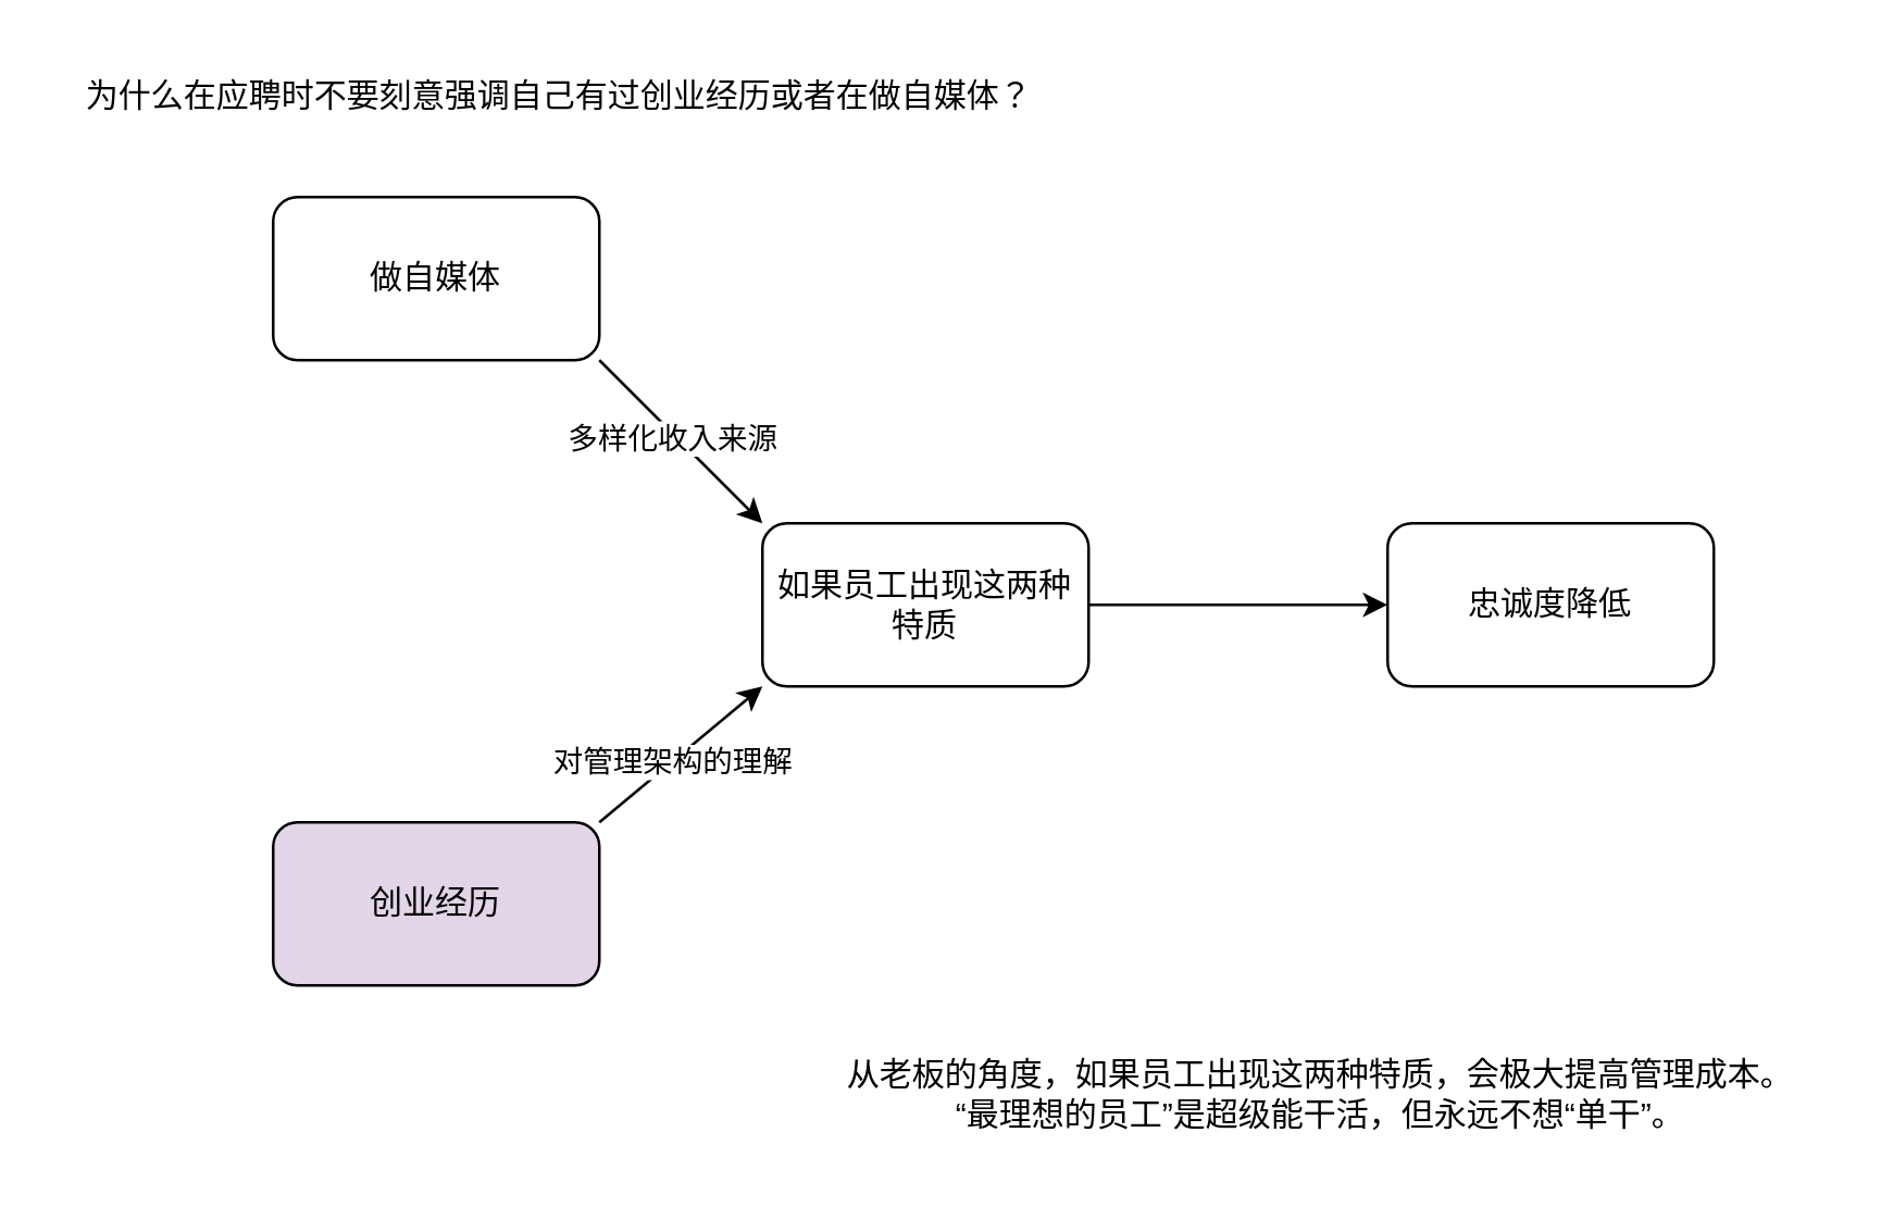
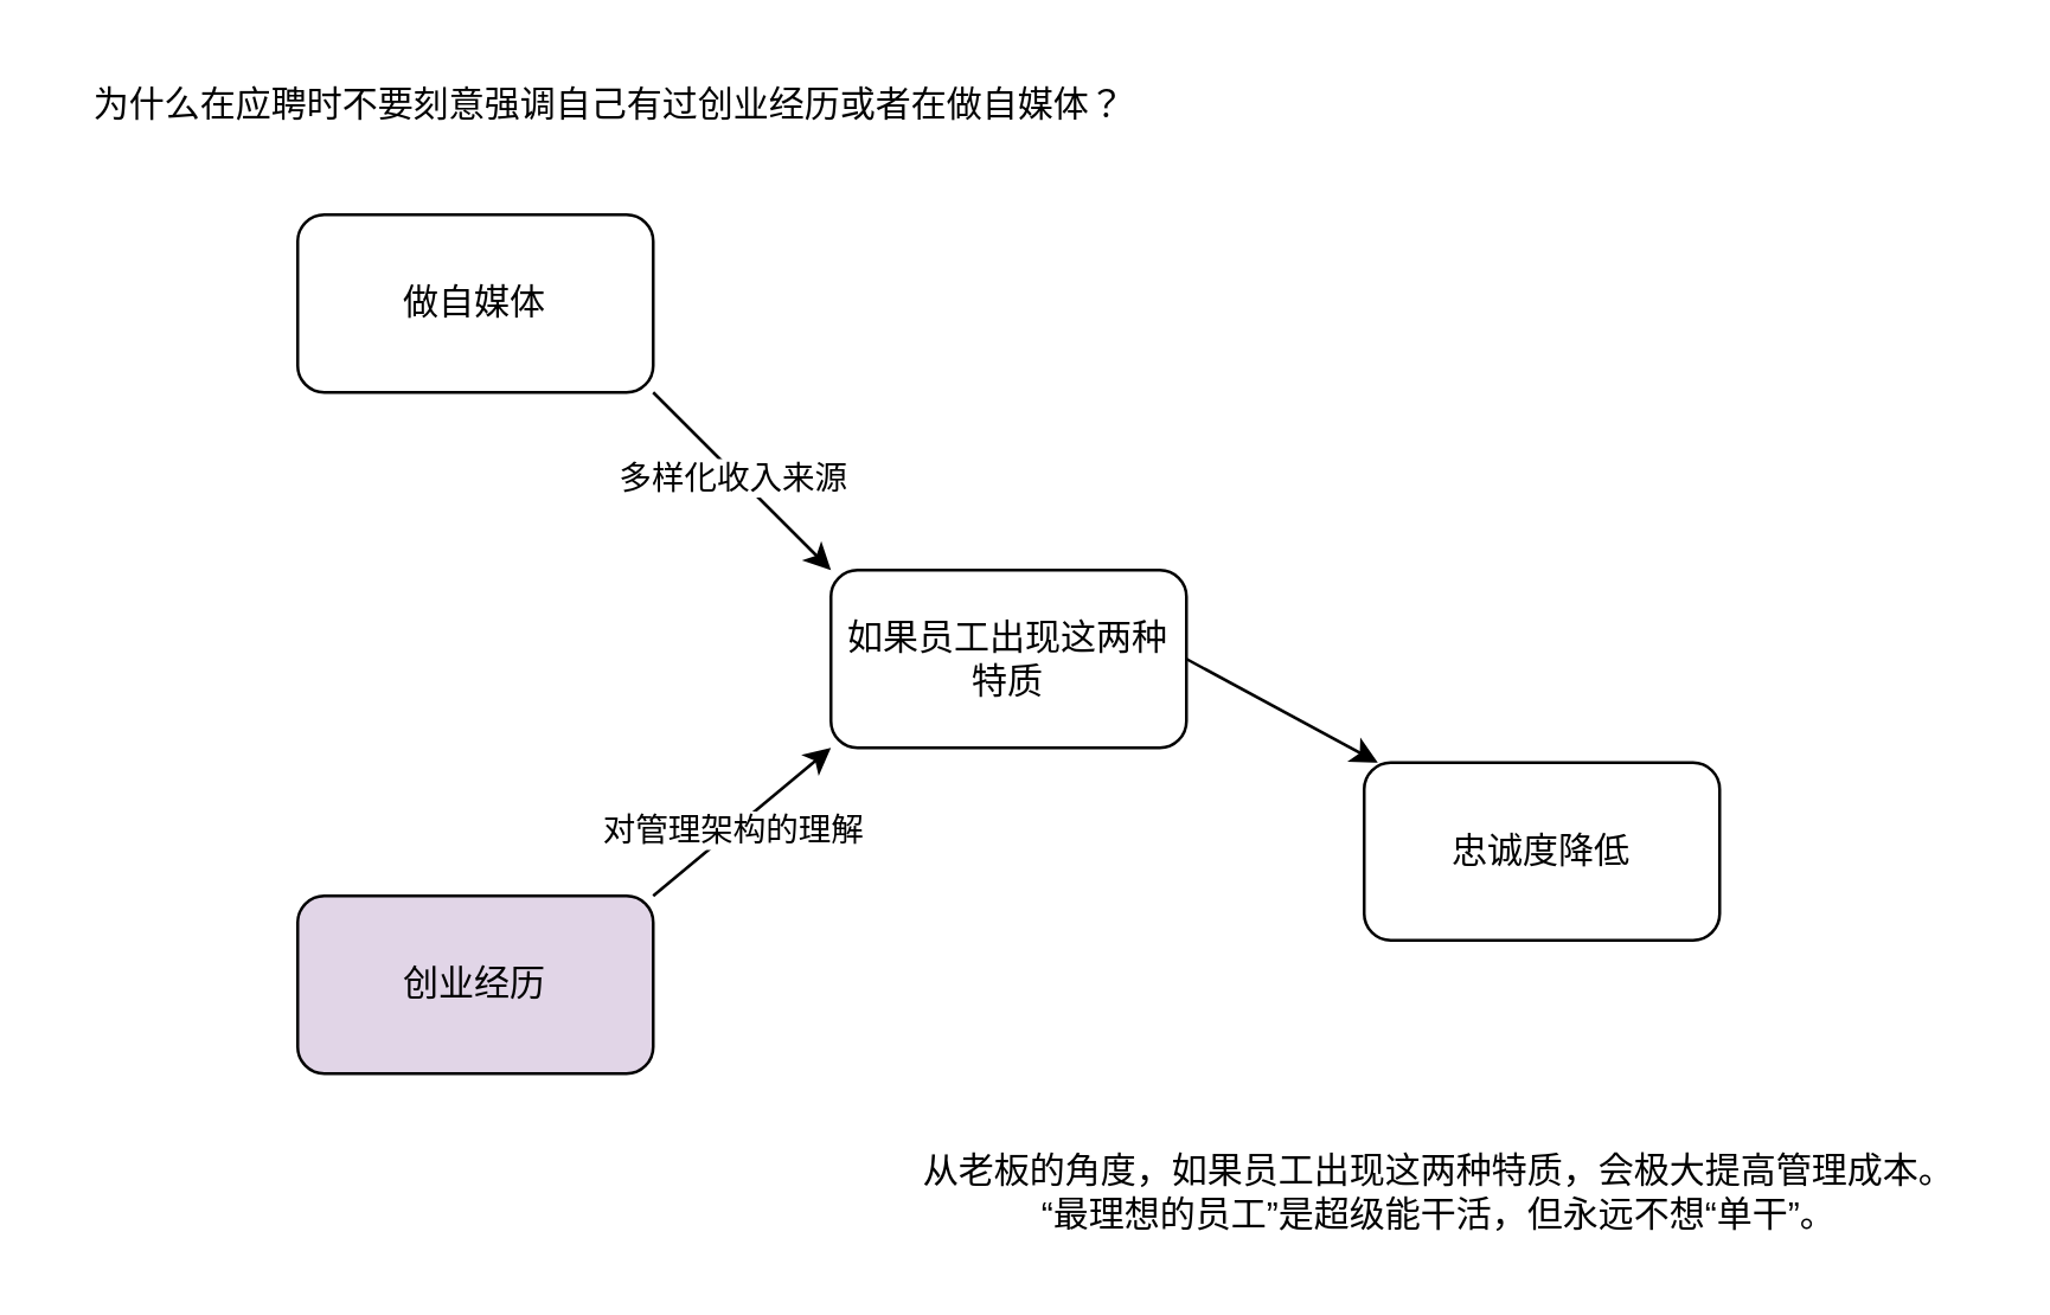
- <mxCell id="4" value="忠诚度降低" style="rounded=1;whiteSpace=wrap;html=1;" vertex="1" parent="1"><mxGeometry x="510" y="192" width="120" height="60" as="geometry" /></mxCell>
+ <mxCell id="4" value="忠诚度降低" style="rounded=1;whiteSpace=wrap;html=1;" vertex="1" parent="1"><mxGeometry x="460" y="257" width="120" height="60" as="geometry" /></mxCell>
